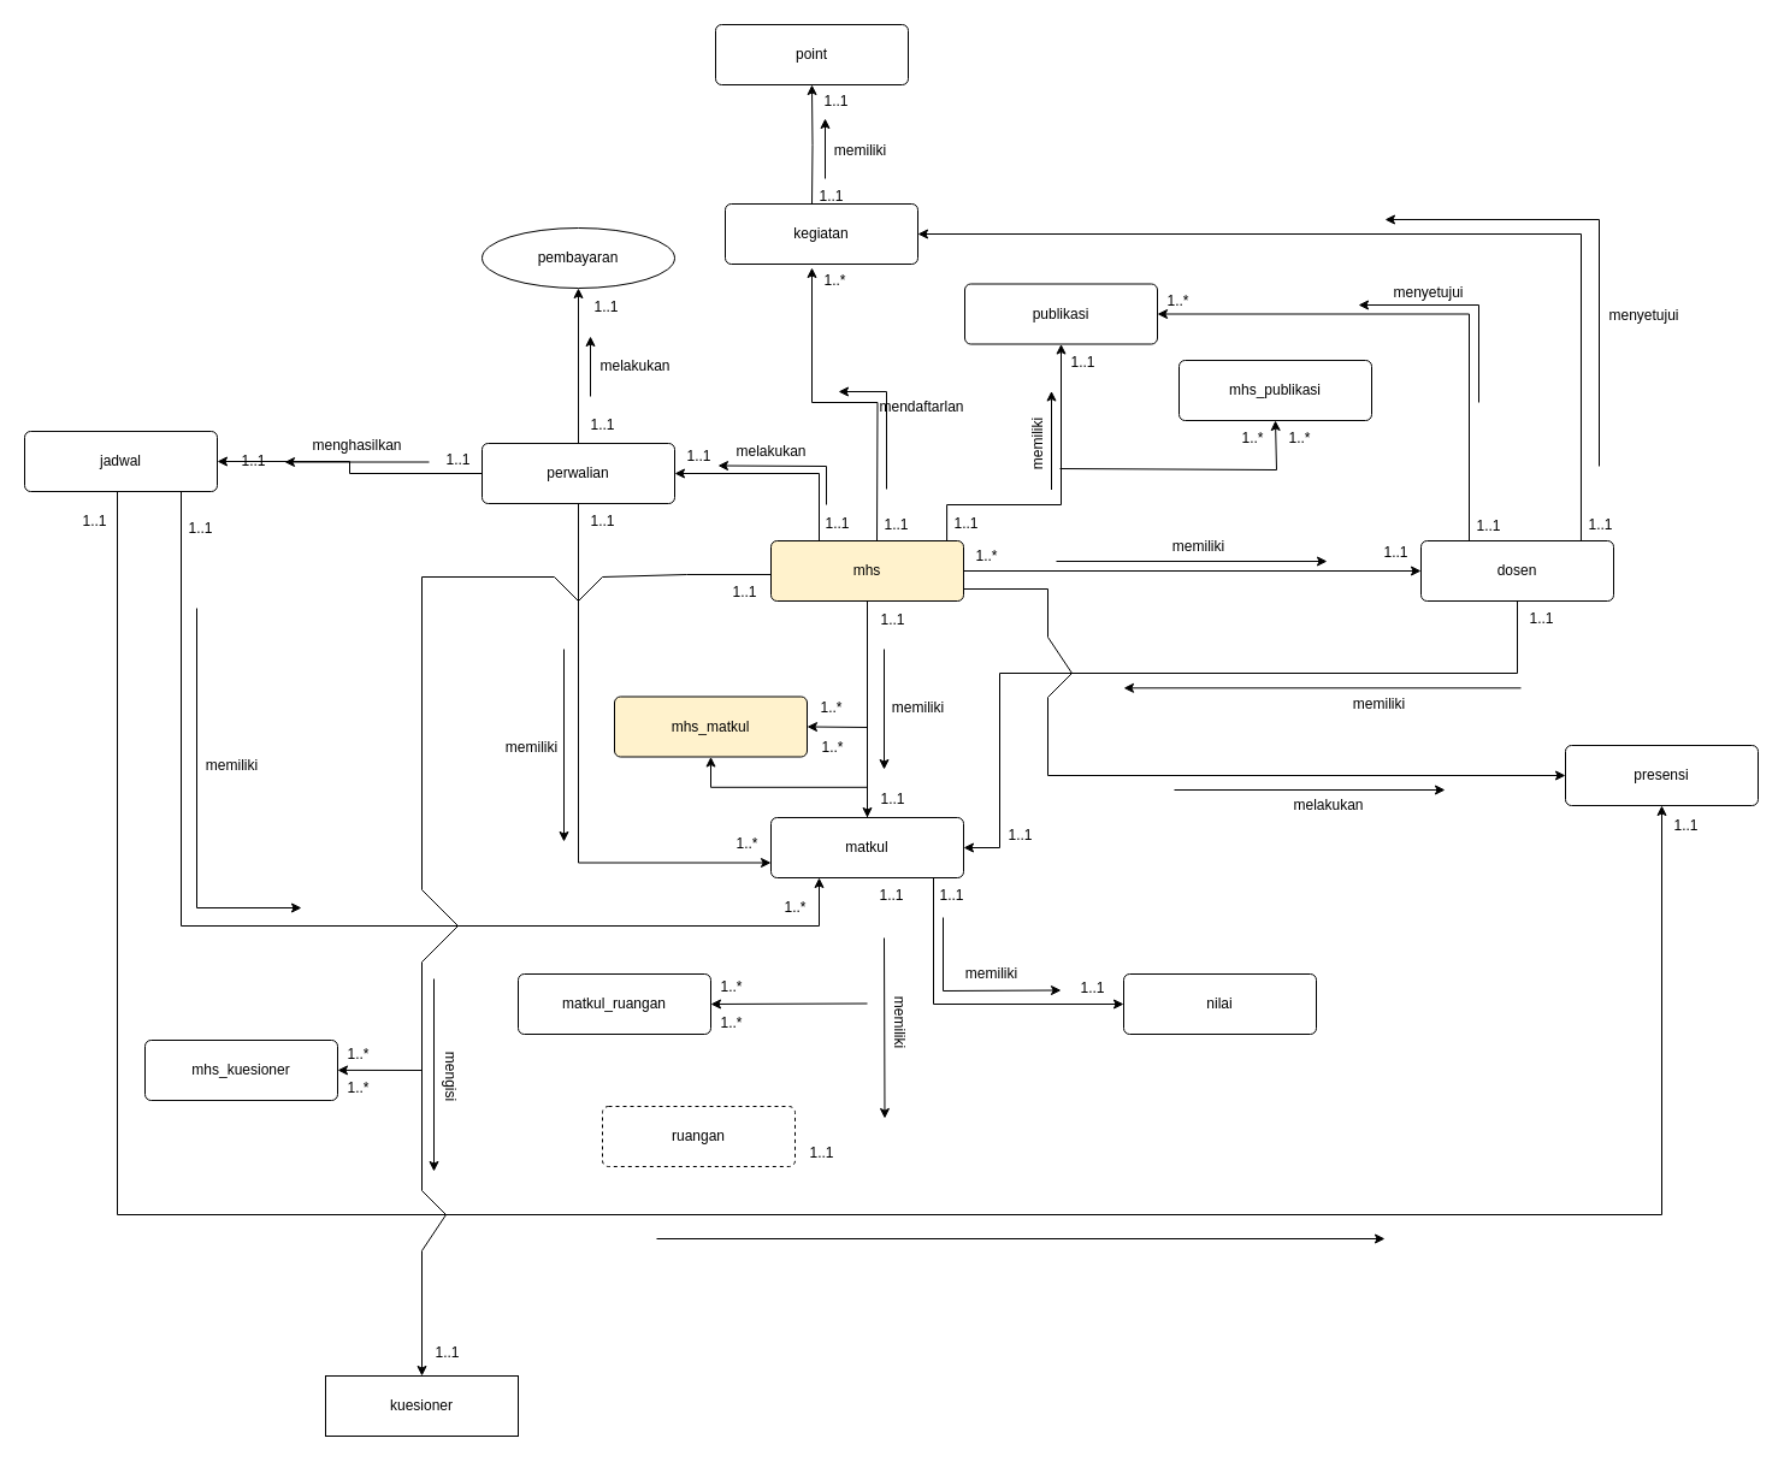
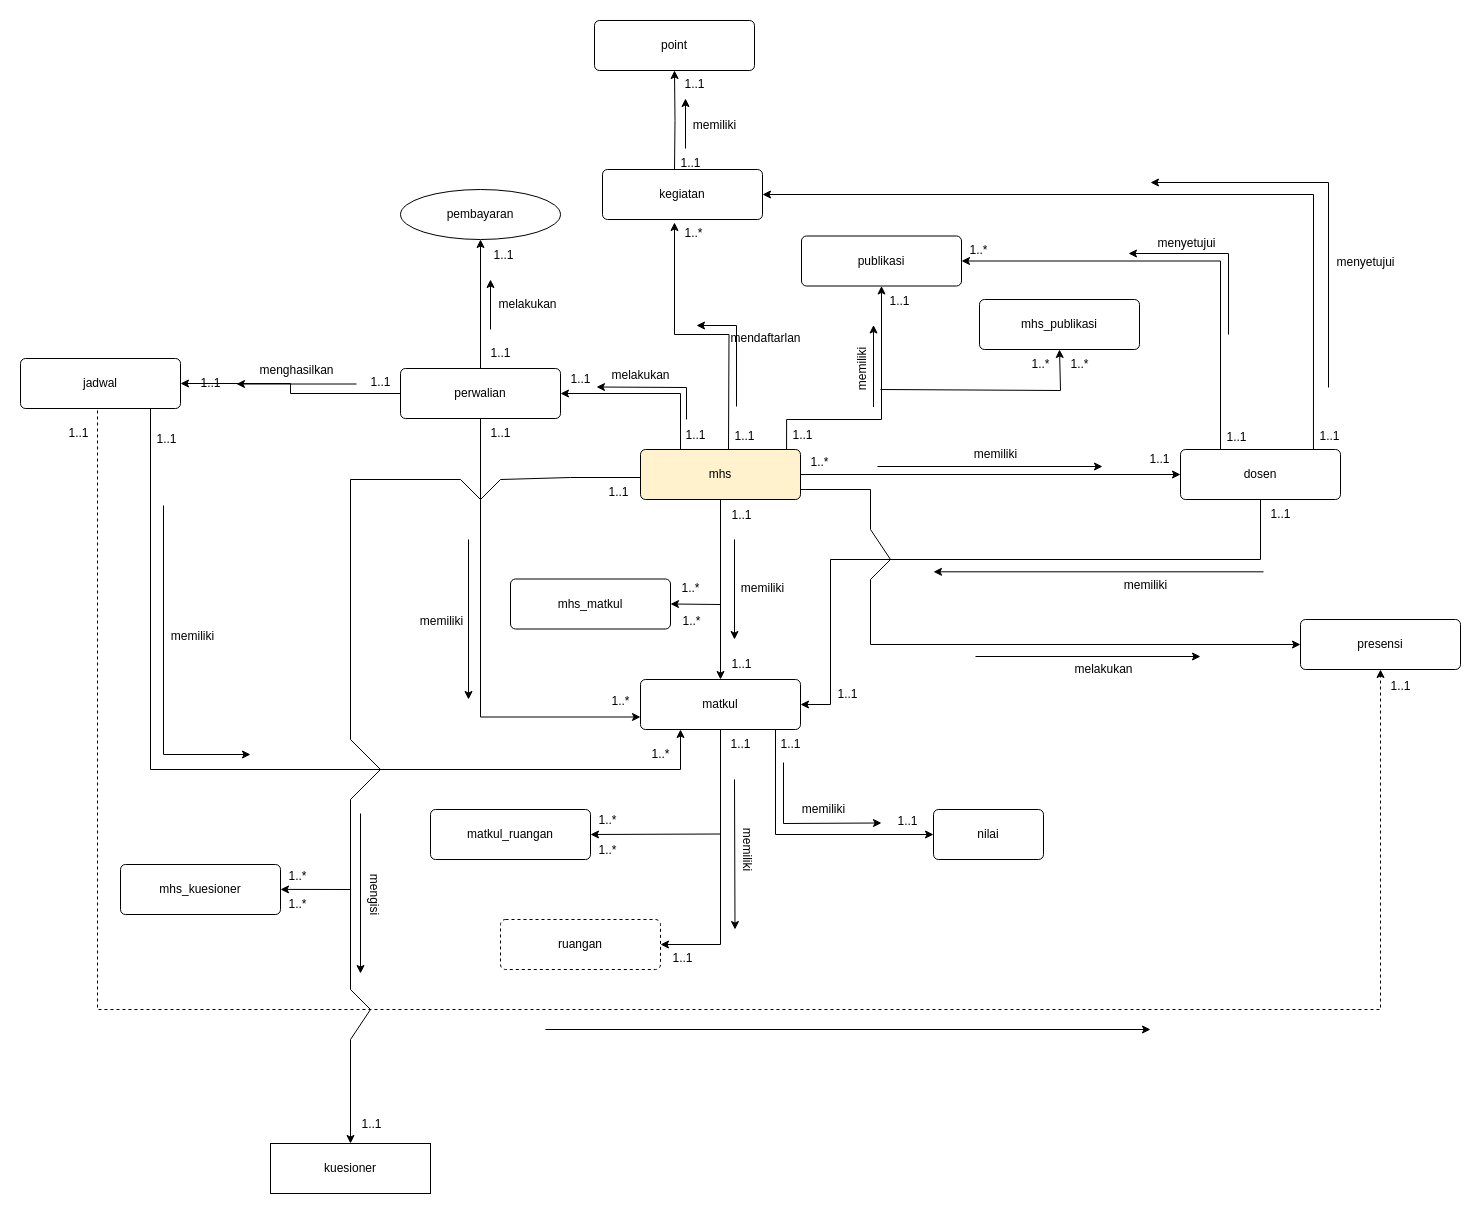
- <mxCell id="21" value="mhs_matkul" style="rounded=1;arcSize=10;whiteSpace=wrap;html=1;align=center;fillColor=#fff2cc;" vertex="1" parent="1"><mxGeometry x="510" y="578.5" width="160" height="50" as="geometry" /></mxCell>
+ <mxCell id="21" value="mhs_matkul" style="rounded=1;arcSize=10;whiteSpace=wrap;html=1;align=center;" vertex="1" parent="1"><mxGeometry x="510" y="578.5" width="160" height="50" as="geometry" /></mxCell>
- <mxCell id="15" style="edgeStyle=orthogonalEdgeStyle;rounded=0;orthogonalLoop=1;jettySize=auto;html=1;" edge="1" parent="1" source="16" target="21"><mxGeometry relative="1" as="geometry" /></mxCell>
+ <mxCell id="15" style="edgeStyle=orthogonalEdgeStyle;rounded=0;orthogonalLoop=1;jettySize=auto;html=1;entryX=1;entryY=0.5;entryDx=0;entryDy=0;" edge="1" parent="1" source="16" target="41"><mxGeometry relative="1" as="geometry" /></mxCell>
- <mxCell id="67" value="nilai" style="rounded=1;arcSize=10;whiteSpace=wrap;html=1;align=center;" vertex="1" parent="1"><mxGeometry x="933" y="809" width="160" height="50" as="geometry" /></mxCell>
+ <mxCell id="67" value="nilai" style="rounded=1;arcSize=10;whiteSpace=wrap;html=1;align=center;" vertex="1" parent="1"><mxGeometry x="933" y="809" width="110" height="50" as="geometry" /></mxCell>
- <mxCell id="56" style="edgeStyle=orthogonalEdgeStyle;rounded=0;orthogonalLoop=1;jettySize=auto;html=1;entryX=0.5;entryY=1;entryDx=0;entryDy=0;exitX=0.421;exitY=0.991;exitDx=0;exitDy=0;exitPerimeter=0;" edge="1" parent="1" source="57" target="100"><mxGeometry relative="1" as="geometry"><Array as="points"><mxPoint x="97" y="1009" /><mxPoint x="1380" y="1009" /></Array></mxGeometry></mxCell>
+ <mxCell id="56" style="edgeStyle=orthogonalEdgeStyle;rounded=0;orthogonalLoop=1;jettySize=auto;html=1;entryX=0.5;entryY=1;entryDx=0;entryDy=0;exitX=0.421;exitY=0.991;exitDx=0;exitDy=0;exitPerimeter=0;dashed=1;" edge="1" parent="1" source="57" target="100"><mxGeometry relative="1" as="geometry"><Array as="points"><mxPoint x="97" y="1009" /><mxPoint x="1380" y="1009" /></Array></mxGeometry></mxCell>
